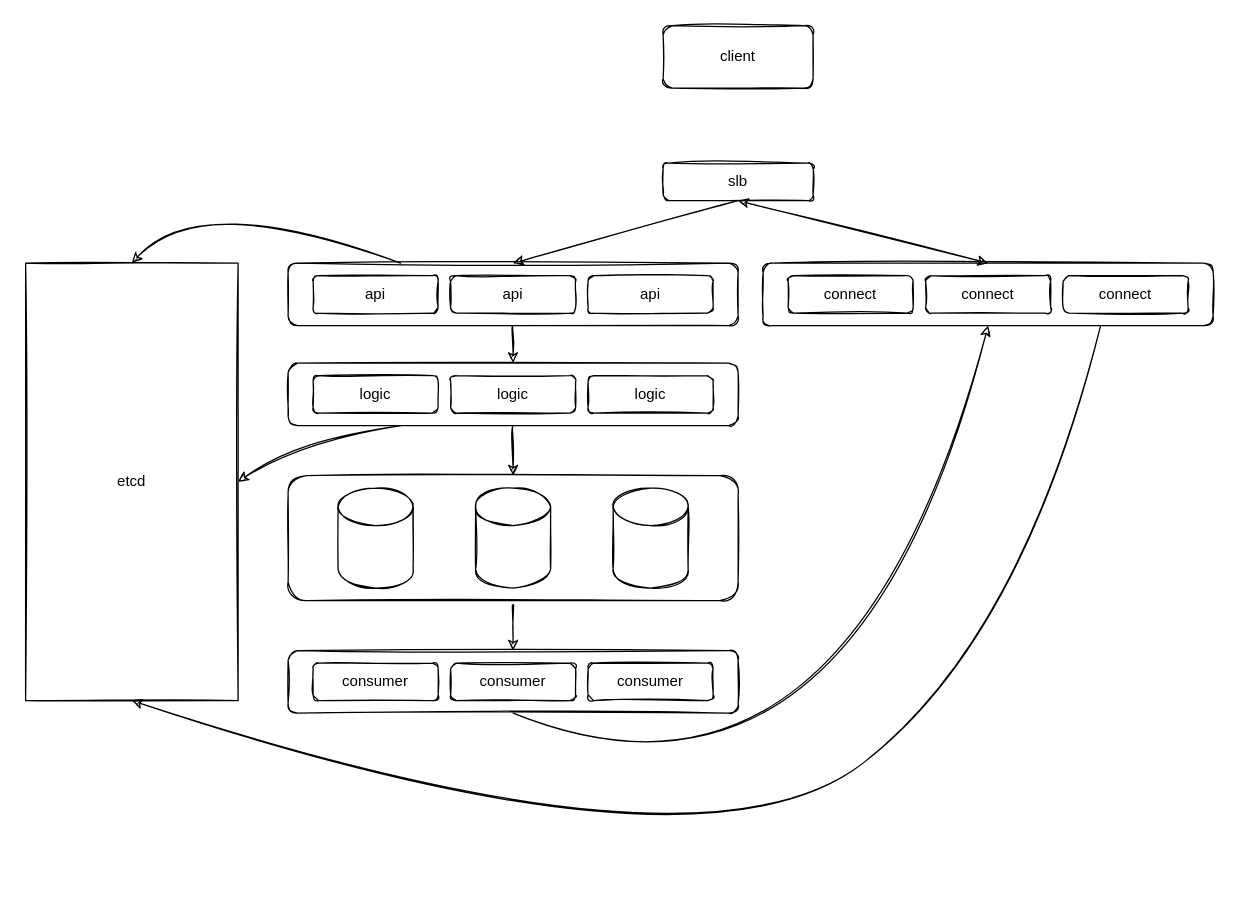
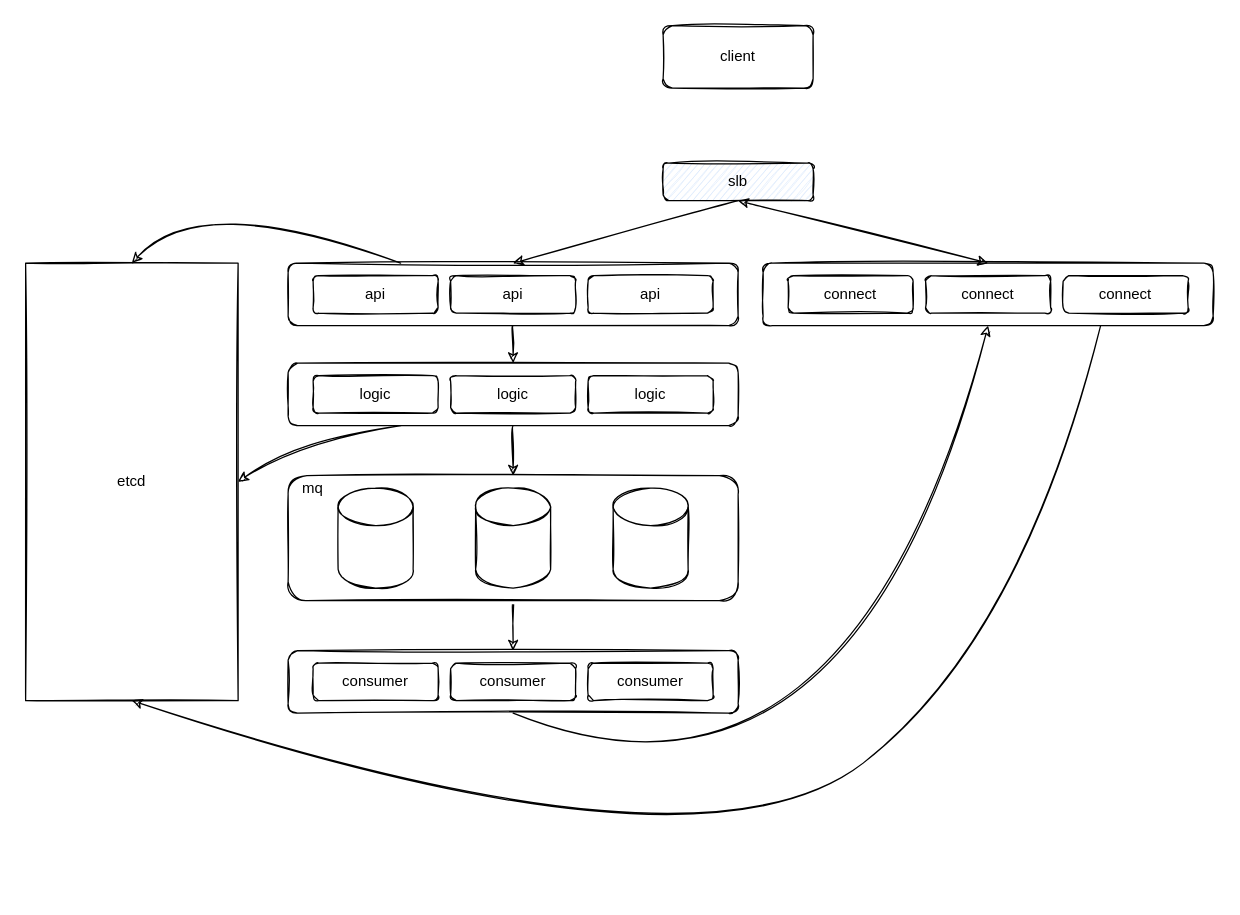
- <mxCell id="2" value="slb" style="whiteSpace=wrap;html=1;sketch=1;rounded=1;" vertex="1" parent="1"><mxGeometry x="530" y="130" width="120" height="30" as="geometry" /></mxCell>
+ <mxCell id="2" value="slb" style="whiteSpace=wrap;html=1;sketch=1;rounded=1;fillColor=#dae8fc;" vertex="1" parent="1"><mxGeometry x="530" y="130" width="120" height="30" as="geometry" /></mxCell>
+ <mxCell id="25" value="mq" style="text;html=1;strokeColor=none;fillColor=none;align=center;verticalAlign=middle;whiteSpace=wrap;sketch=1;rounded=1;" vertex="1" parent="1"><mxGeometry x="230" y="380" width="40" height="20" as="geometry" /></mxCell>
